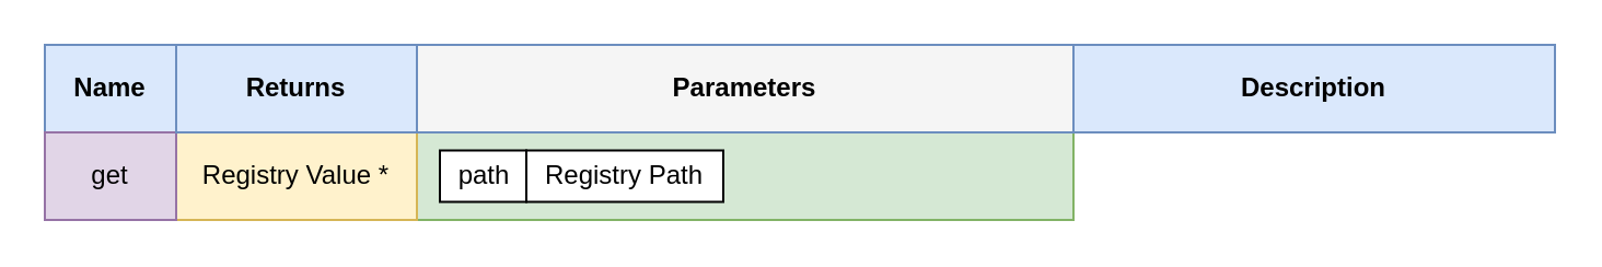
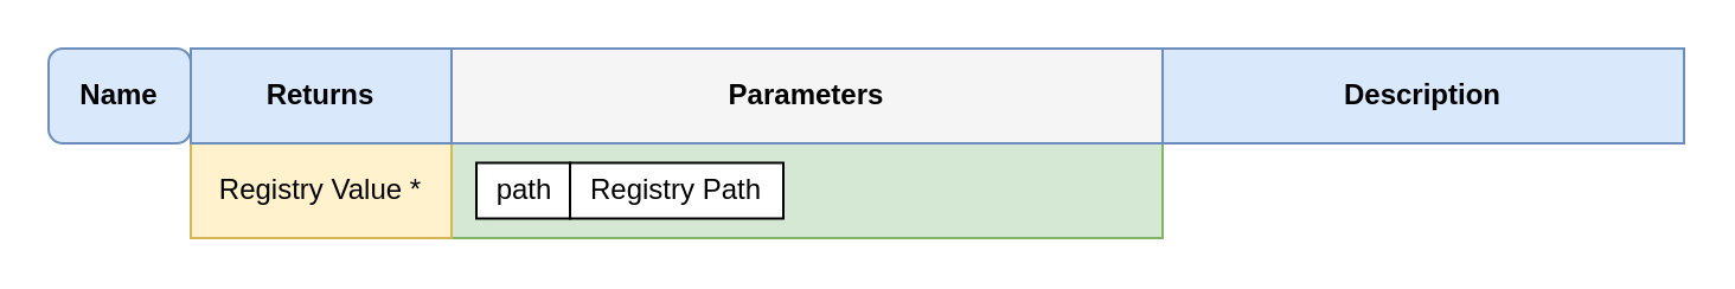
- <mxCell id="3" value="&lt;b&gt;Name&lt;/b&gt;" style="rounded=0;whiteSpace=wrap;html=1;align=center;fillColor=#dae8fc;strokeColor=#6c8ebf;" parent="1" vertex="1"><mxGeometry x="20" y="20" width="60" height="40" as="geometry" /></mxCell>
+ <mxCell id="3" value="&lt;b&gt;Name&lt;/b&gt;" style="whiteSpace=wrap;html=1;align=center;fillColor=#dae8fc;strokeColor=#6c8ebf;rounded=1;" parent="1" vertex="1"><mxGeometry x="20" y="20" width="60" height="40" as="geometry" /></mxCell>
- <mxCell id="7" value="get" style="rounded=0;whiteSpace=wrap;html=1;fillColor=#e1d5e7;strokeColor=#9673a6;" parent="1" vertex="1"><mxGeometry x="20" y="60" width="60" height="40" as="geometry" /></mxCell>
